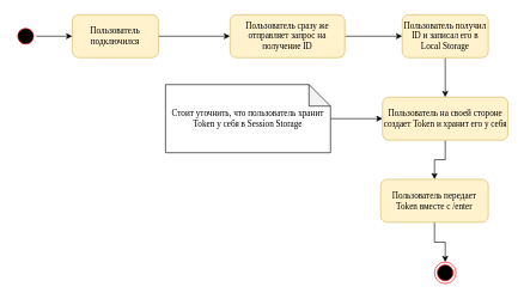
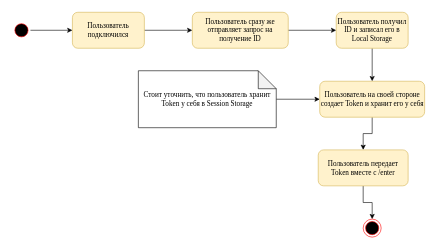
- <mxCell id="3" value="Пользователь подключился" style="rounded=1;whiteSpace=wrap;html=1;fillColor=#fff2cc;strokeColor=#d6b656;fontFamily=JetBrains Mono;fontSource=https%3A%2F%2Ffonts.googleapis.com%2Fcss%3Ffamily%3DJetBrains%2BMono;" vertex="1" parent="1"><mxGeometry x="100" y="20" width="120" height="60" as="geometry" /></mxCell>
+ <mxCell id="3" value="Пользователь подключился" style="rounded=1;whiteSpace=wrap;html=1;fillColor=#fff2cc;strokeColor=#d6b656;fontFamily=JetBrains Mono;fontSource=https%3A%2F%2Ffonts.googleapis.com%2Fcss%3Ffamily%3DJetBrains%2BMono;" vertex="1" parent="1"><mxGeometry x="120" y="20" width="120" height="60" as="geometry" /></mxCell>
